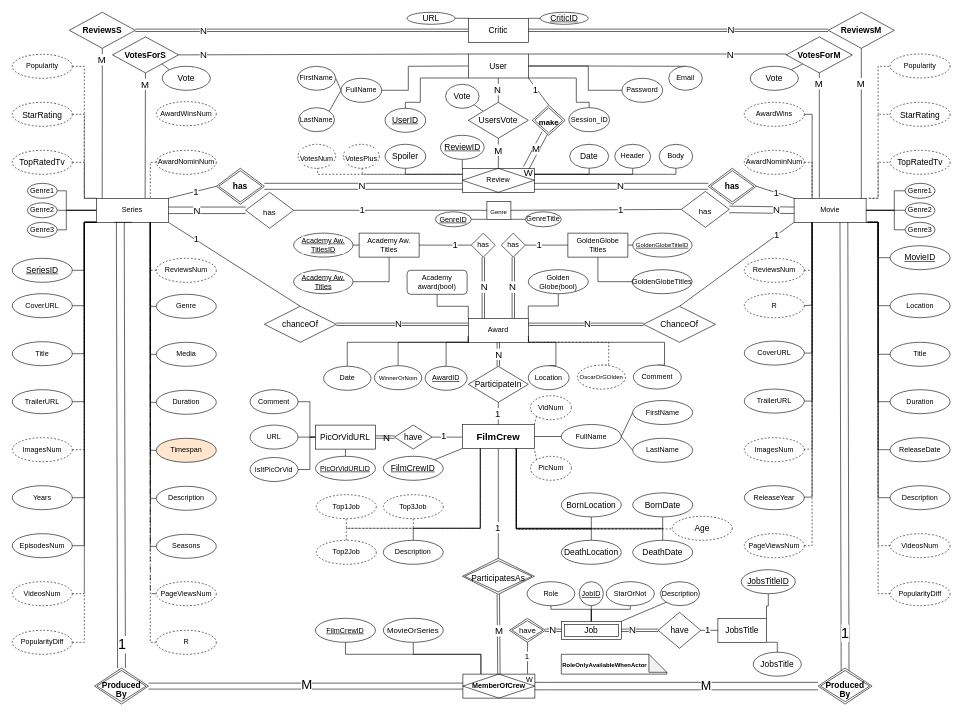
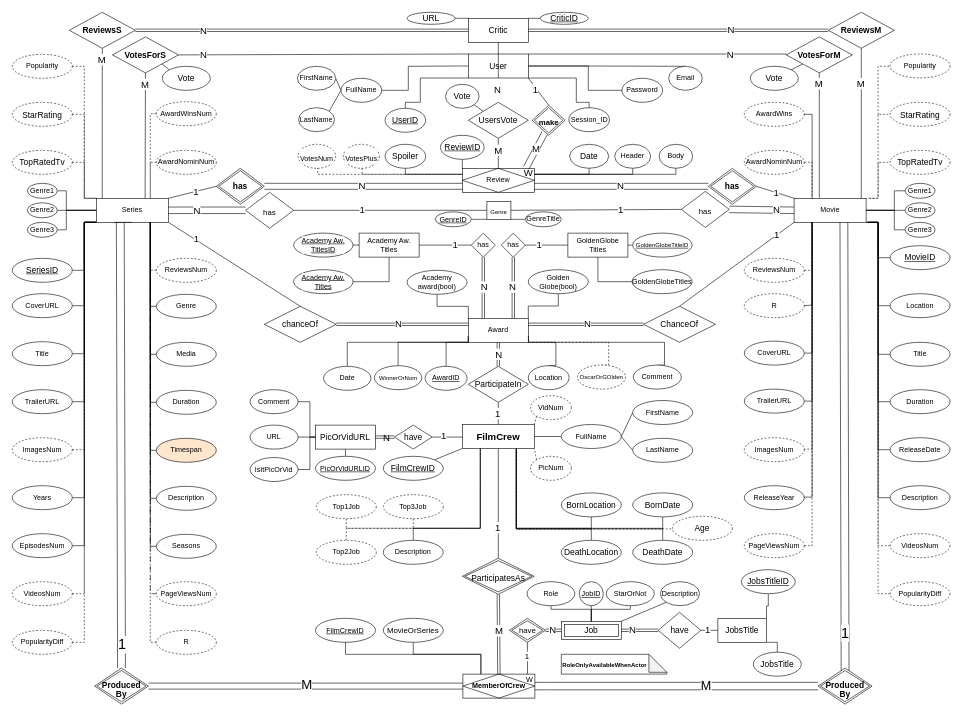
- <mxCell id="191" value="" style="endArrow=none;html=1;rounded=0;fontSize=21;entryX=0.5;entryY=0;entryDx=0;entryDy=0;exitX=0.5;exitY=1;exitDx=0;exitDy=0;" parent="1" source="87" target="195" edge="1"><mxGeometry relative="1" as="geometry"><mxPoint x="870" y="160" as="sourcePoint" /><mxPoint x="990" y="169" as="targetPoint" /></mxGeometry></mxCell>
+ <mxCell id="191" value="" style="endArrow=none;html=1;rounded=0;fontSize=21;exitX=0.5;exitY=1;exitDx=0;exitDy=0;" parent="1" source="87" target="178" edge="1"><mxGeometry relative="1" as="geometry"><mxPoint x="870" y="160" as="sourcePoint" /><mxPoint x="990" y="169" as="targetPoint" /></mxGeometry></mxCell>
+ <mxCell id="136" style="edgeStyle=orthogonalEdgeStyle;rounded=0;orthogonalLoop=1;jettySize=auto;html=1;exitX=0;exitY=0.5;exitDx=0;exitDy=0;entryX=0.75;entryY=0;entryDx=0;entryDy=0;dashed=1;endArrow=none;endFill=0;" parent="1" source="137" target="25" edge="1"><mxGeometry relative="1" as="geometry"><Array as="points"><mxPoint x="250" y="189" /></Array></mxGeometry></mxCell>
- <mxCell id="266" value="Academy&lt;br&gt;award(bool)" style="whiteSpace=wrap;html=1;align=center;rounded=1;" parent="1" vertex="1"><mxGeometry x="678" y="450" width="100" height="40" as="geometry" /></mxCell>
+ <mxCell id="266" value="Academy&lt;br&gt;award(bool)" style="ellipse;whiteSpace=wrap;html=1;align=center;" parent="1" vertex="1"><mxGeometry x="678" y="450" width="100" height="40" as="geometry" /></mxCell>
